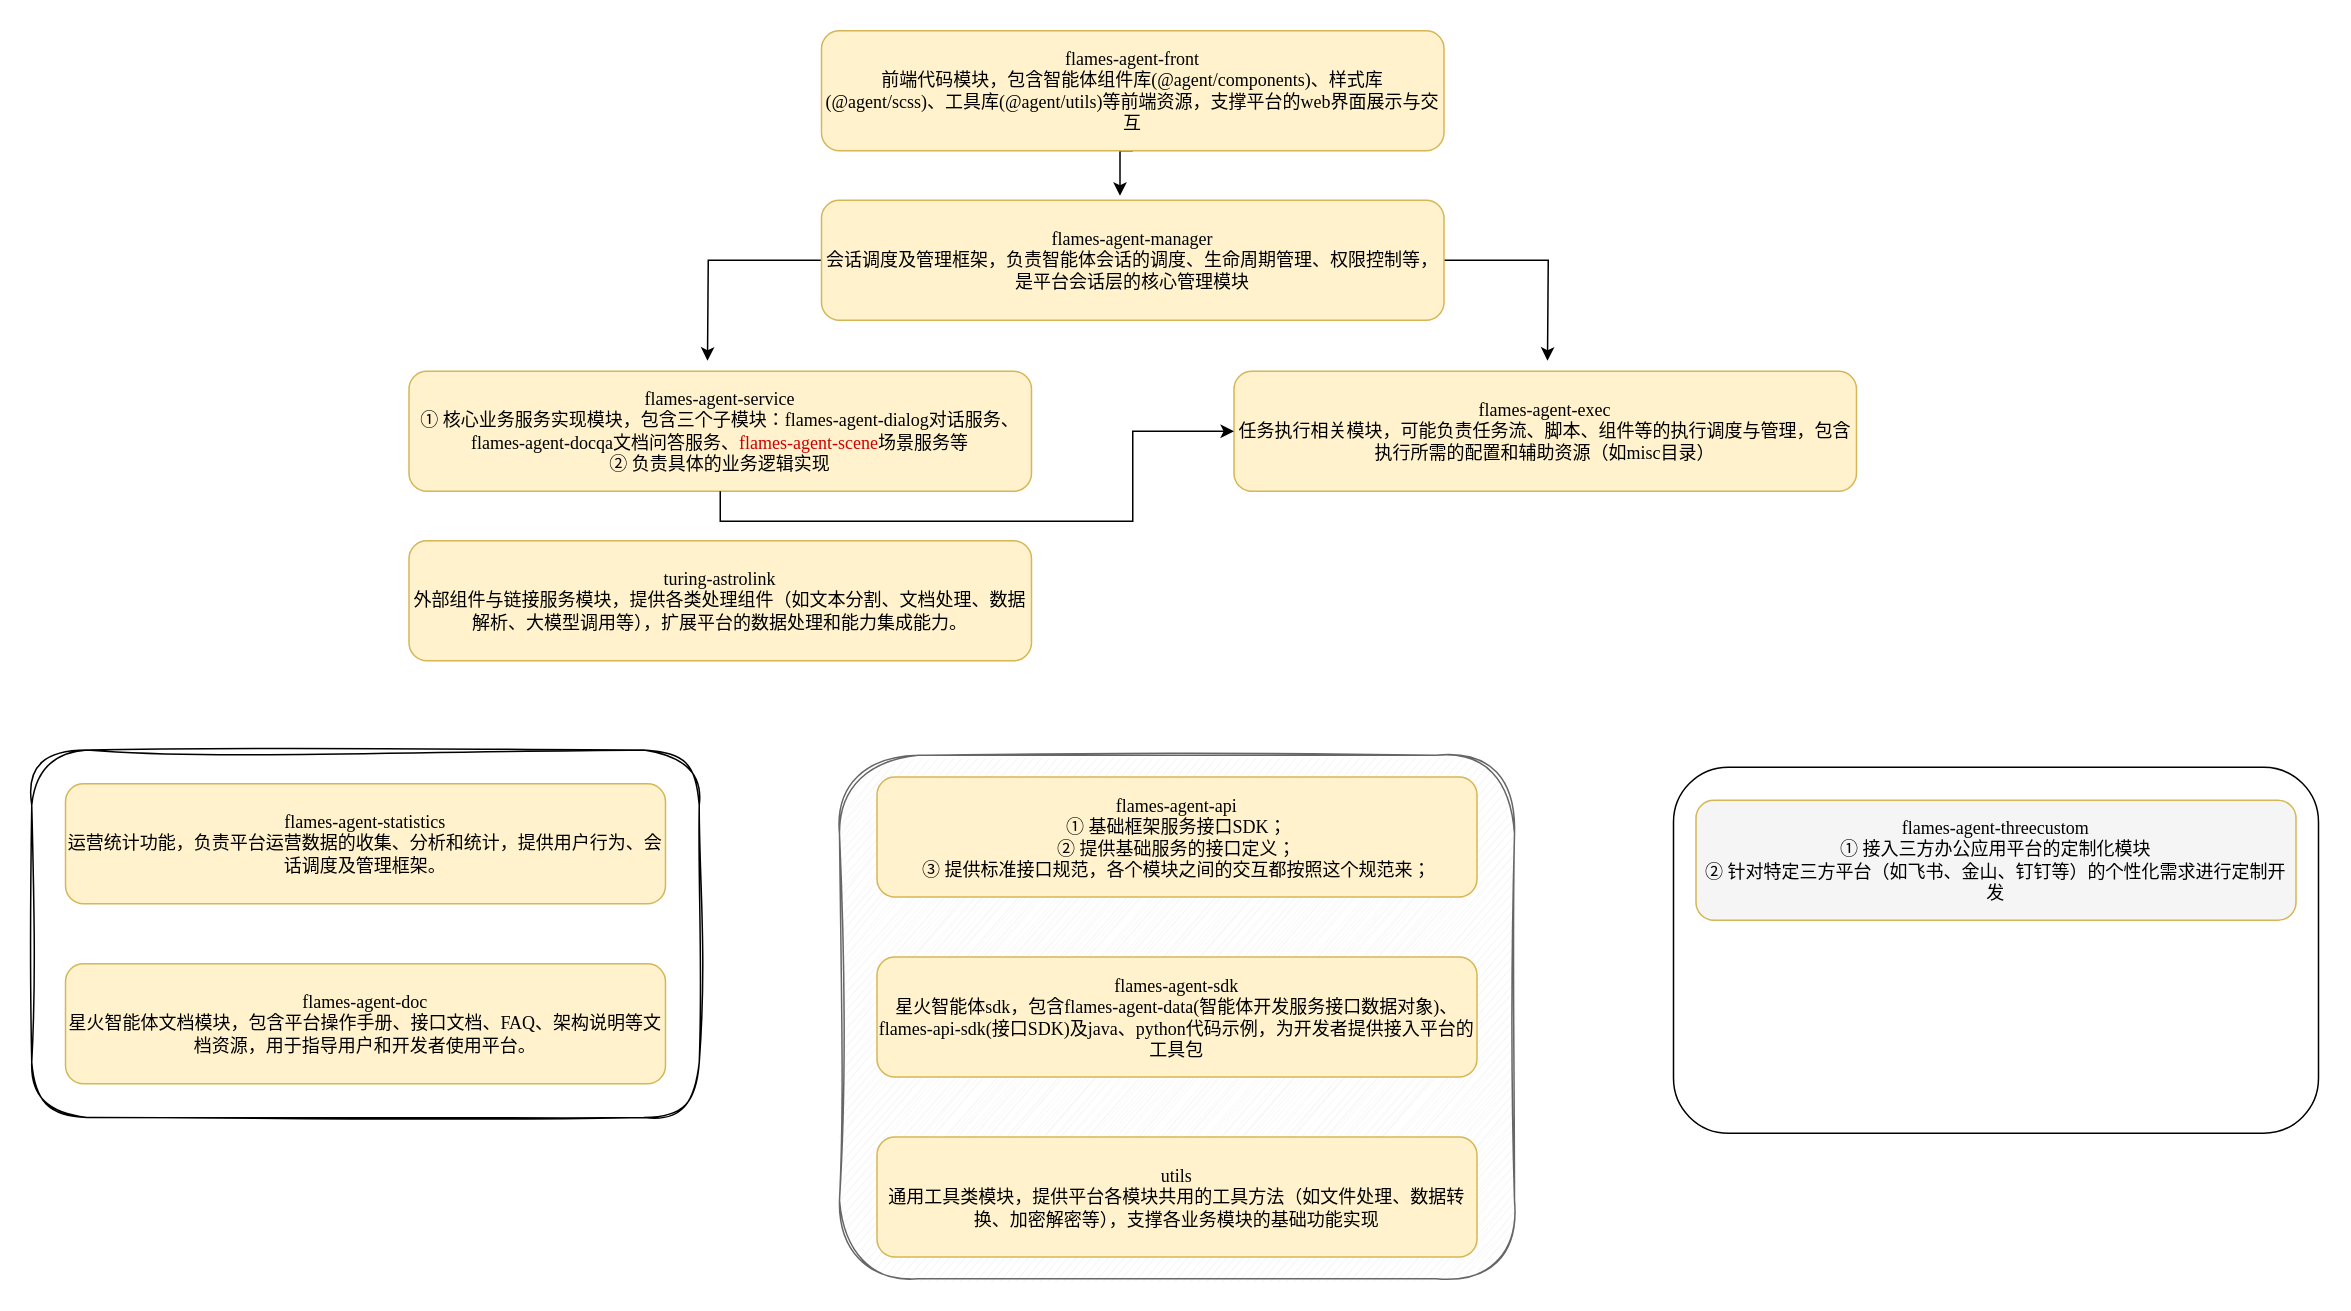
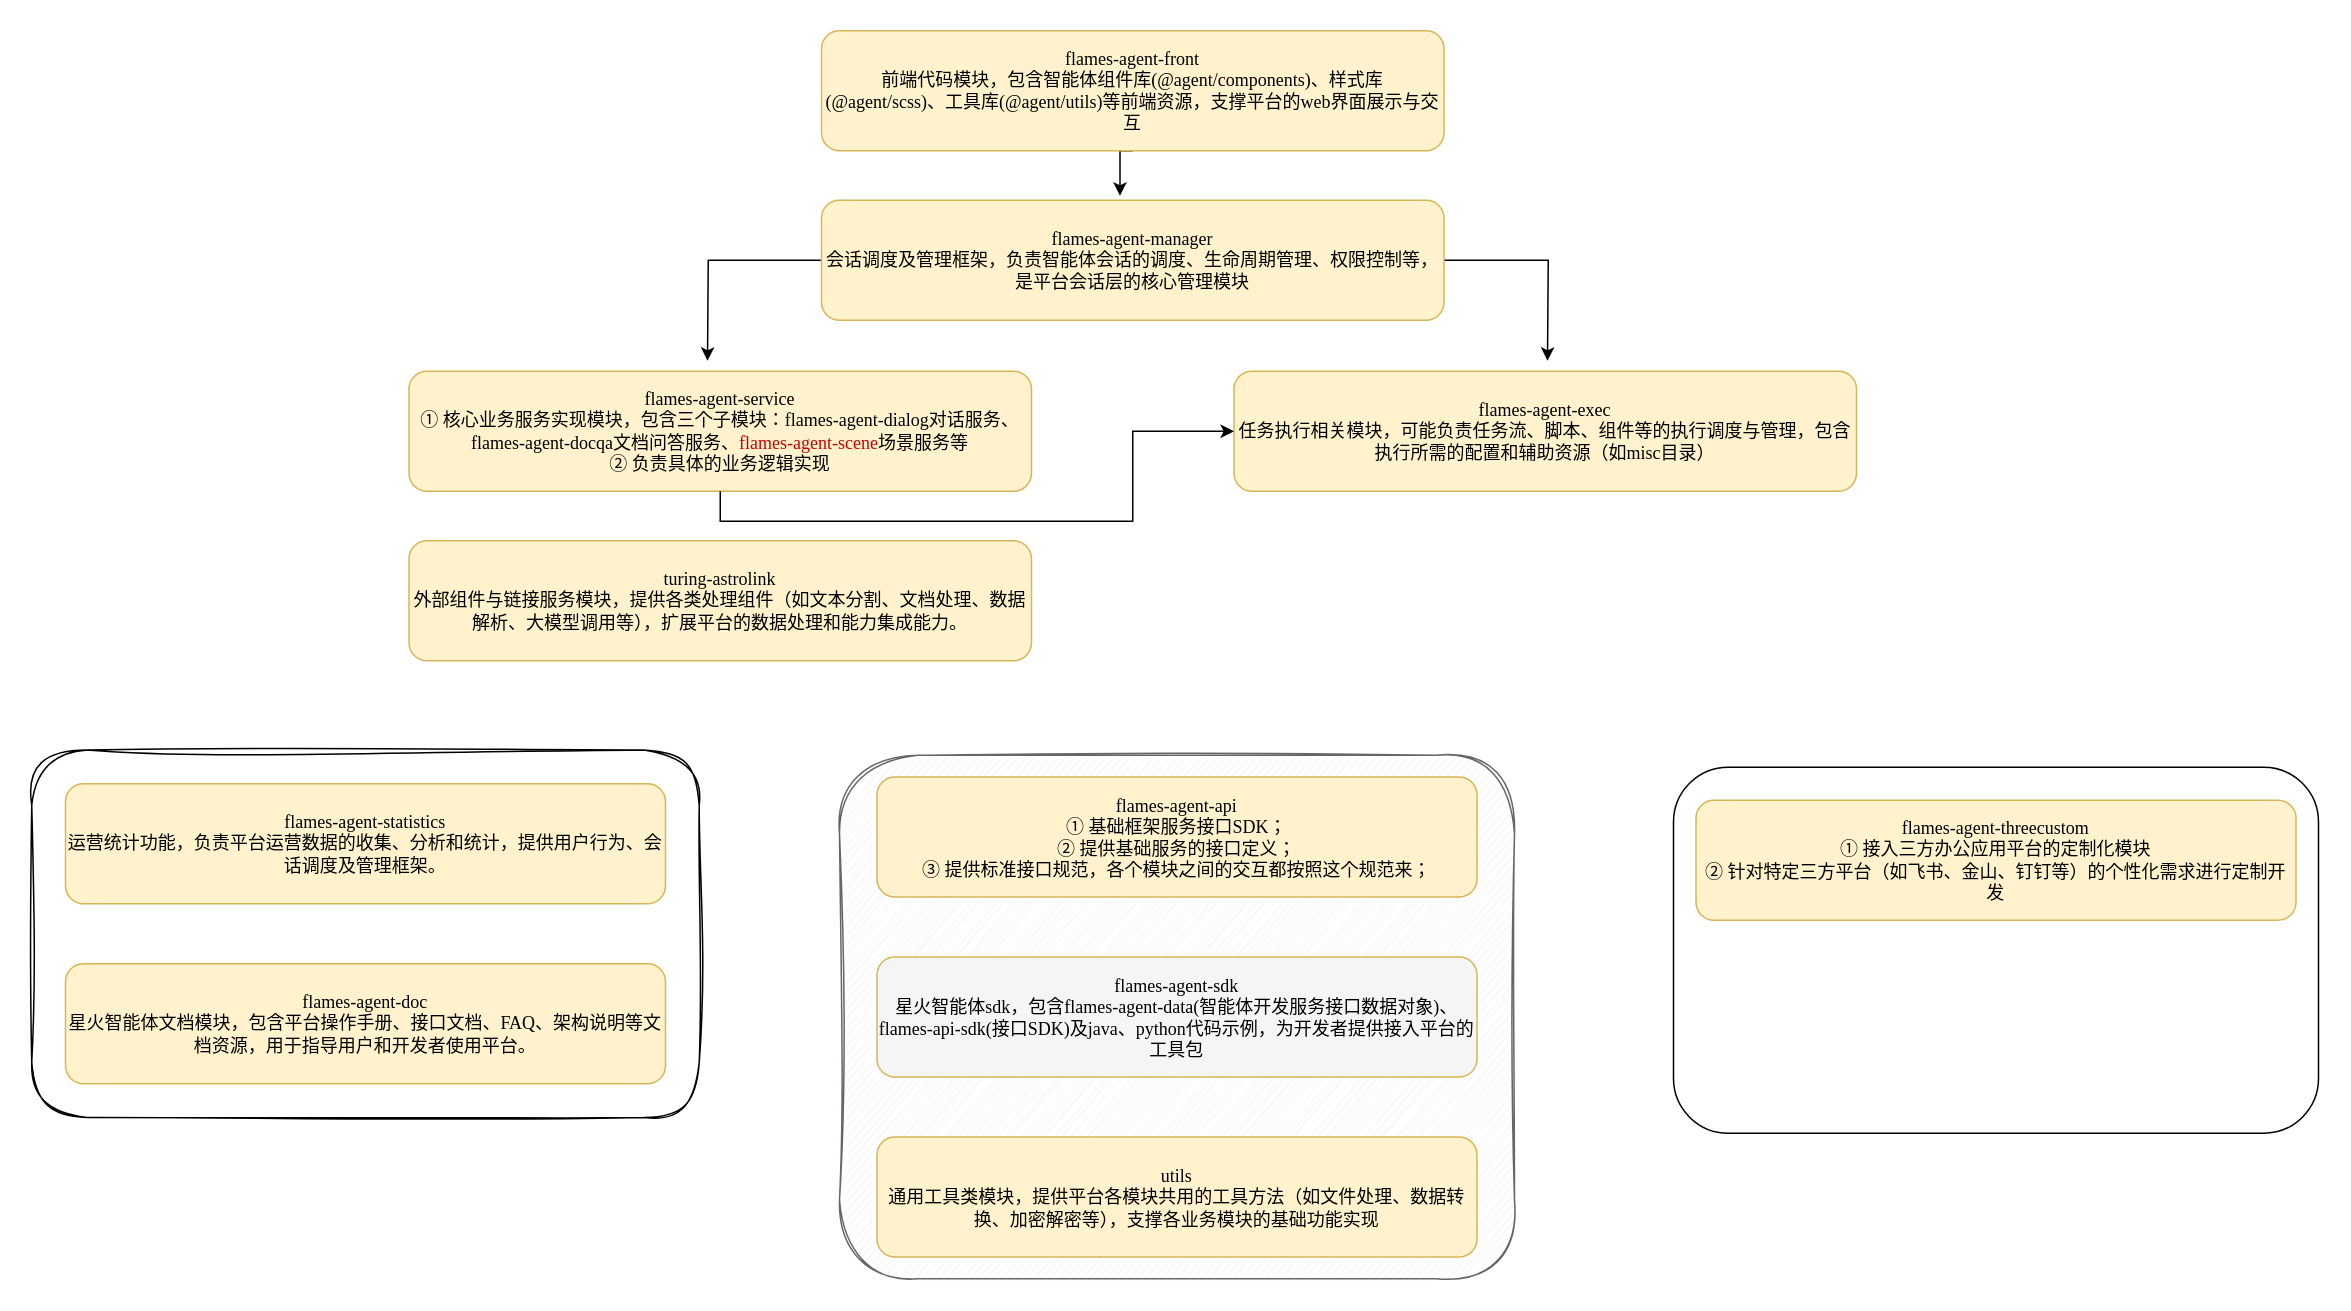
- <mxCell id="19" value="flames-agent-threecustom&lt;div&gt;① 接入三方办公应用平台的定制化模块&lt;/div&gt;&lt;div&gt;② 针对特定三方平台（如飞书、金山、钉钉等）的个性化需求进行定制开发&lt;/div&gt;" style="rounded=1;whiteSpace=wrap;html=1;fillColor=#f5f5f5;strokeColor=#d6b656;fontFamily=Comic Sans MS;container=0;" vertex="1" parent="18"><mxGeometry width="400" height="80" as="geometry" /></mxCell>
+ <mxCell id="19" value="flames-agent-threecustom&lt;div&gt;① 接入三方办公应用平台的定制化模块&lt;/div&gt;&lt;div&gt;② 针对特定三方平台（如飞书、金山、钉钉等）的个性化需求进行定制开发&lt;/div&gt;" style="rounded=1;whiteSpace=wrap;html=1;fillColor=#fff2cc;strokeColor=#d6b656;fontFamily=Comic Sans MS;container=0;" vertex="1" parent="18"><mxGeometry width="400" height="80" as="geometry" /></mxCell>
- <mxCell id="14" value="flames-agent-sdk&lt;div&gt;星火智能体sdk，包含flames-agent-data(智能体开发服务接口数据对象)、flames-api-sdk(接口SDK)及java、python代码示例，为开发者提供接入平台的工具包&lt;/div&gt;" style="rounded=1;whiteSpace=wrap;html=1;fillColor=#fff2cc;strokeColor=#d6b656;fontFamily=Comic Sans MS;" vertex="1" parent="12"><mxGeometry y="120" width="400" height="80" as="geometry" /></mxCell>
+ <mxCell id="14" value="flames-agent-sdk&lt;div&gt;星火智能体sdk，包含flames-agent-data(智能体开发服务接口数据对象)、flames-api-sdk(接口SDK)及java、python代码示例，为开发者提供接入平台的工具包&lt;/div&gt;" style="rounded=1;whiteSpace=wrap;html=1;fillColor=#f5f5f5;strokeColor=#d6b656;fontFamily=Comic Sans MS;" vertex="1" parent="12"><mxGeometry y="120" width="400" height="80" as="geometry" /></mxCell>
